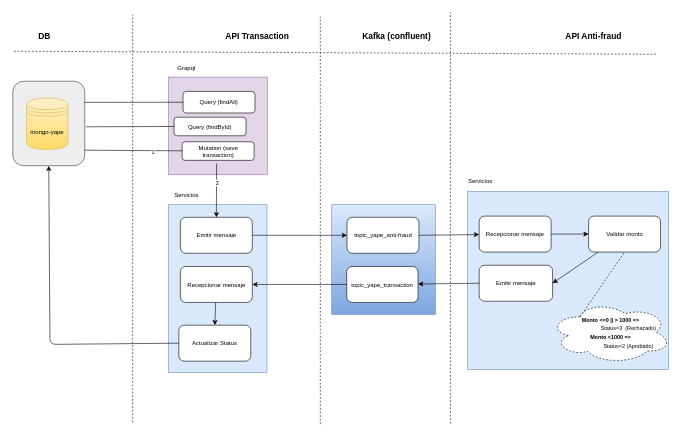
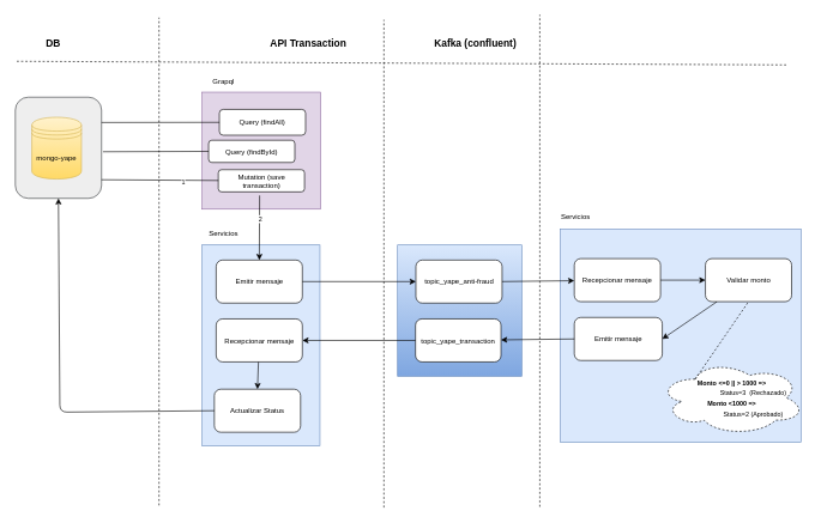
- <mxCell id="14" value="&lt;span style=&quot;font-size: 14px&quot;&gt;&lt;b&gt;API Anti-fraud&lt;/b&gt;&lt;/span&gt;" style="text;html=1;strokeColor=none;fillColor=none;align=center;verticalAlign=middle;whiteSpace=wrap;rounded=0;fontSize=14;" parent="1" vertex="1"><mxGeometry x="932" y="45" width="114" height="30" as="geometry" /></mxCell>
